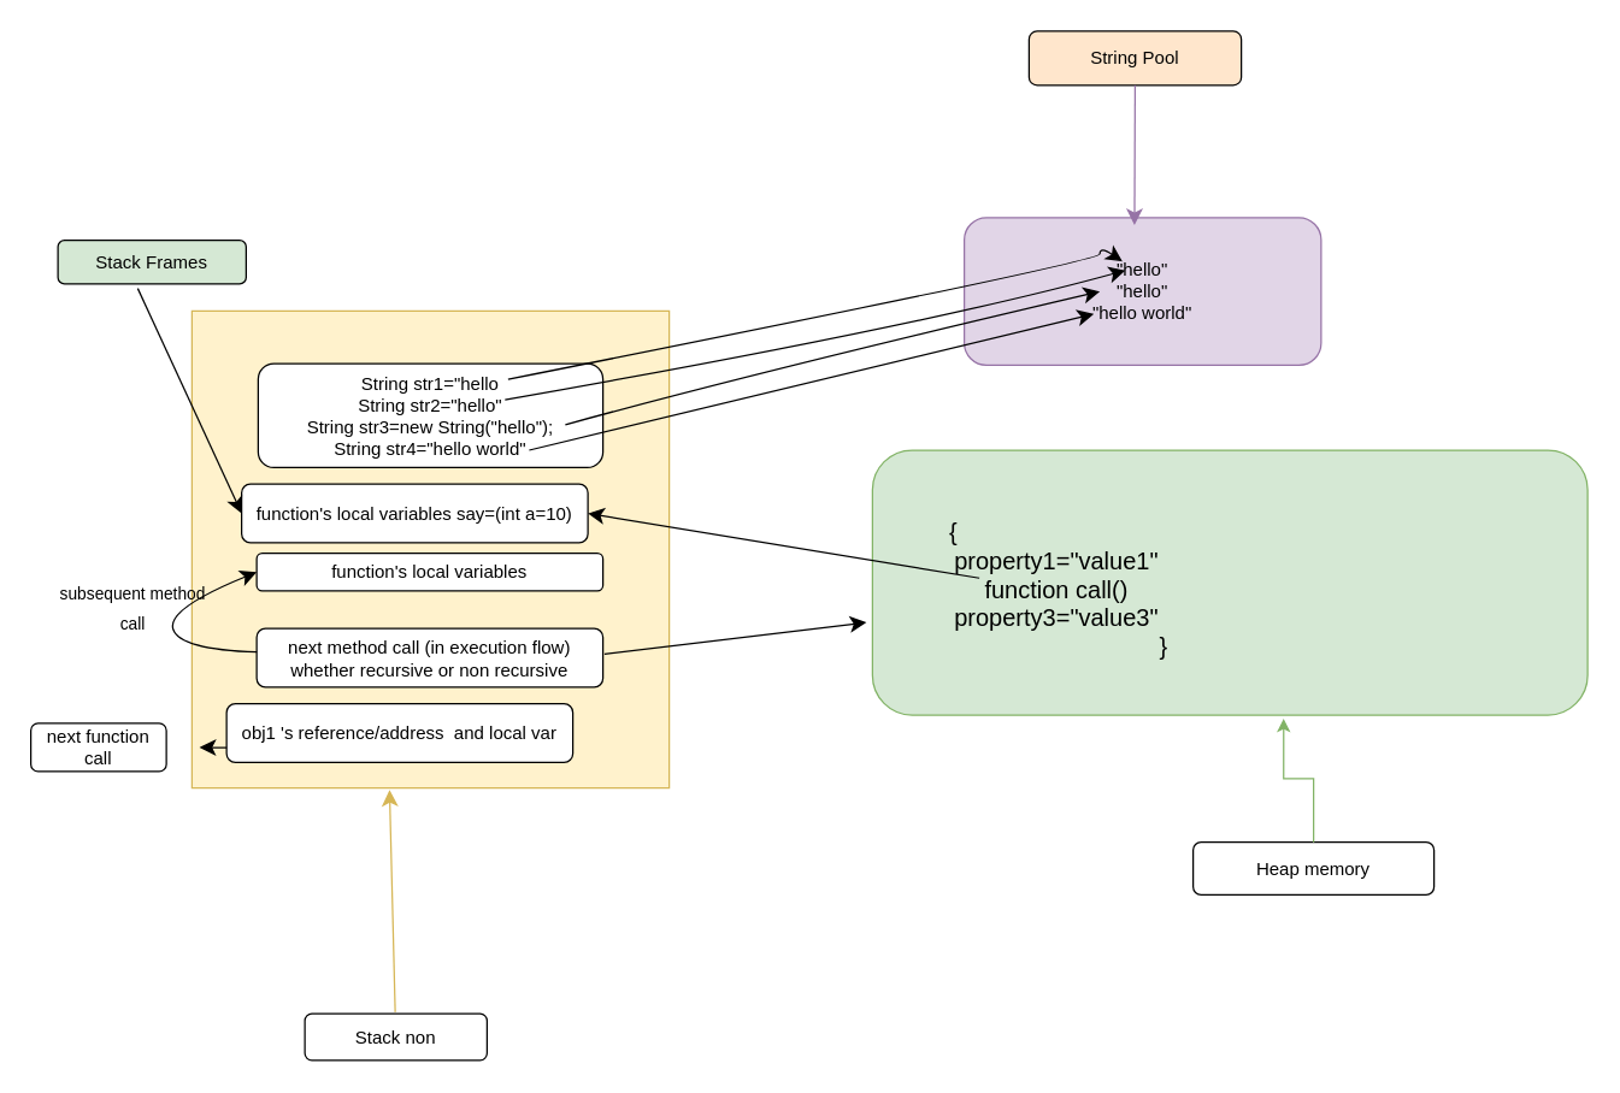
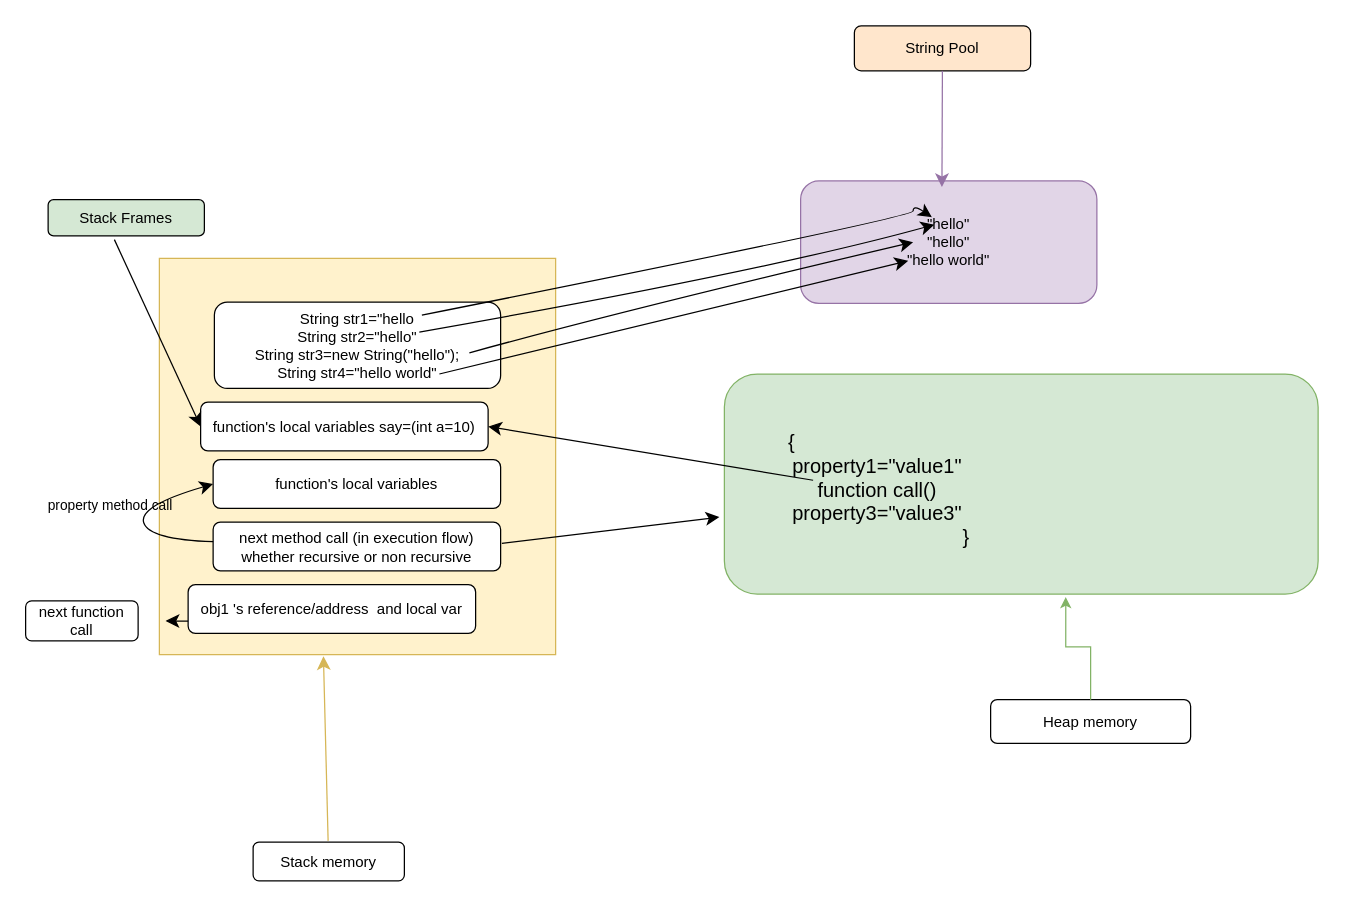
- <mxCell id="5" value="function's local variables" style="rounded=1;whiteSpace=wrap;html=1;" parent="1" vertex="1"><mxGeometry x="170" y="367" width="230" height="25" as="geometry" /></mxCell>
+ <mxCell id="5" value="function's local variables" style="rounded=1;whiteSpace=wrap;html=1;" parent="1" vertex="1"><mxGeometry x="170" y="367" width="230" height="39" as="geometry" /></mxCell>
- <mxCell id="14" value="&lt;font style=&quot;font-size: 11px;&quot;&gt;subsequent method call&lt;/font&gt;" style="text;strokeColor=none;fillColor=none;html=1;align=center;verticalAlign=middle;whiteSpace=wrap;rounded=0;fontSize=16;" parent="1" vertex="1"><mxGeometry x="36" y="387" width="104" height="30" as="geometry" /></mxCell>
+ <mxCell id="14" value="&lt;font style=&quot;font-size: 11px;&quot;&gt;property method call&lt;/font&gt;" style="text;strokeColor=none;fillColor=none;html=1;align=center;verticalAlign=middle;whiteSpace=wrap;rounded=0;fontSize=16;" parent="1" vertex="1"><mxGeometry x="36" y="387" width="104" height="30" as="geometry" /></mxCell>
- <mxCell id="10" value="Stack non" style="rounded=1;whiteSpace=wrap;html=1;" parent="1" vertex="1"><mxGeometry x="202" y="673" width="121" height="31" as="geometry" /></mxCell>
+ <mxCell id="10" value="Stack memory" style="rounded=1;whiteSpace=wrap;html=1;" parent="1" vertex="1"><mxGeometry x="202" y="673" width="121" height="31" as="geometry" /></mxCell>
